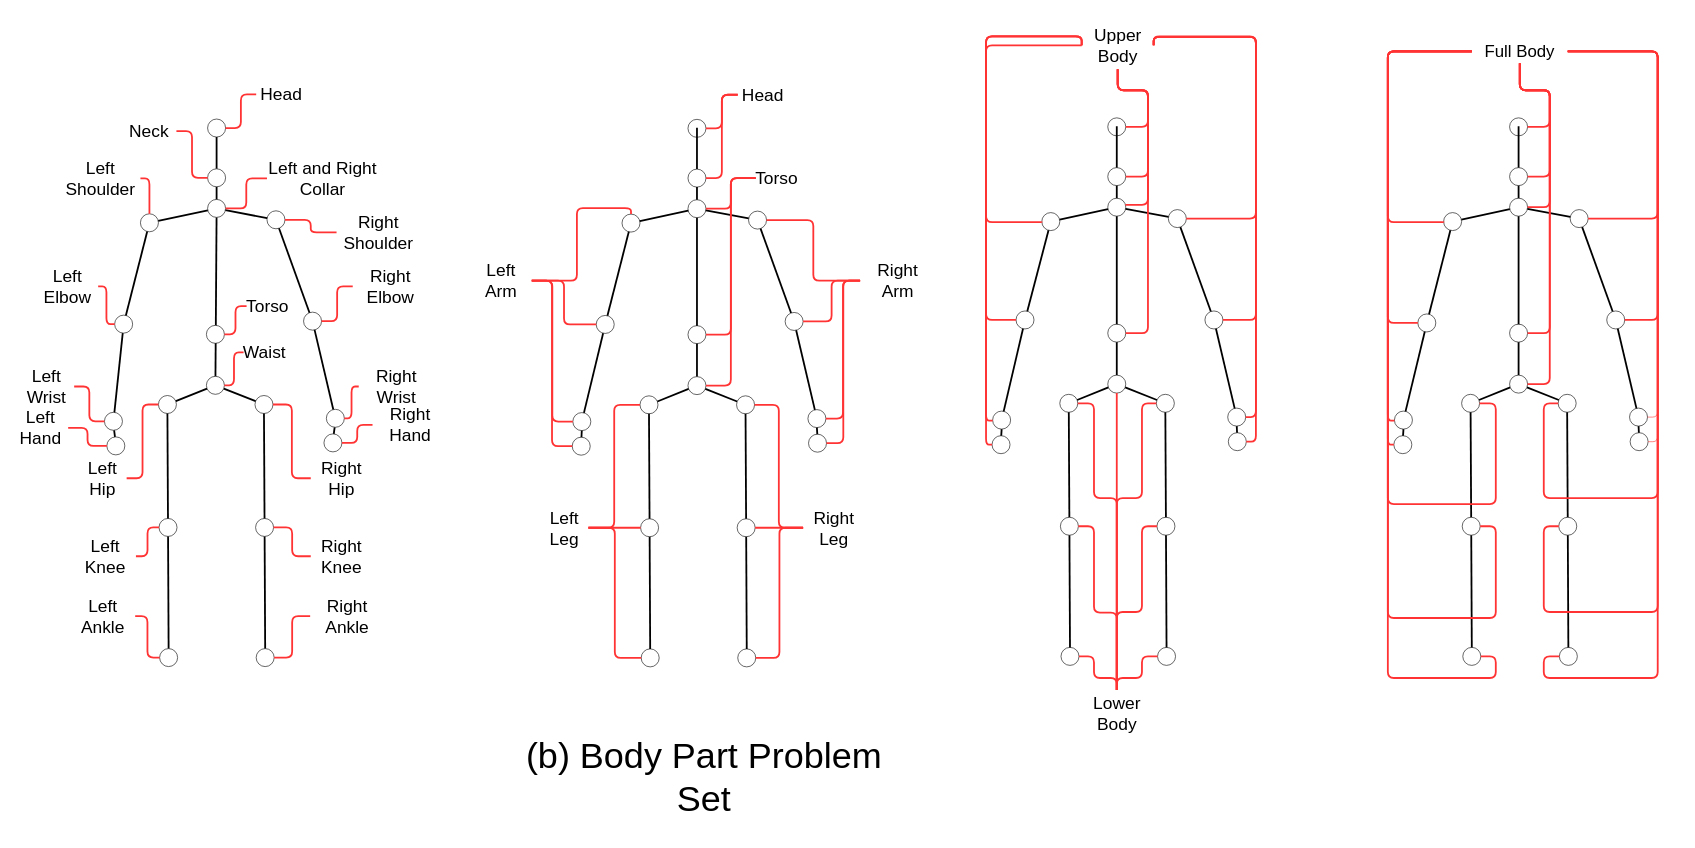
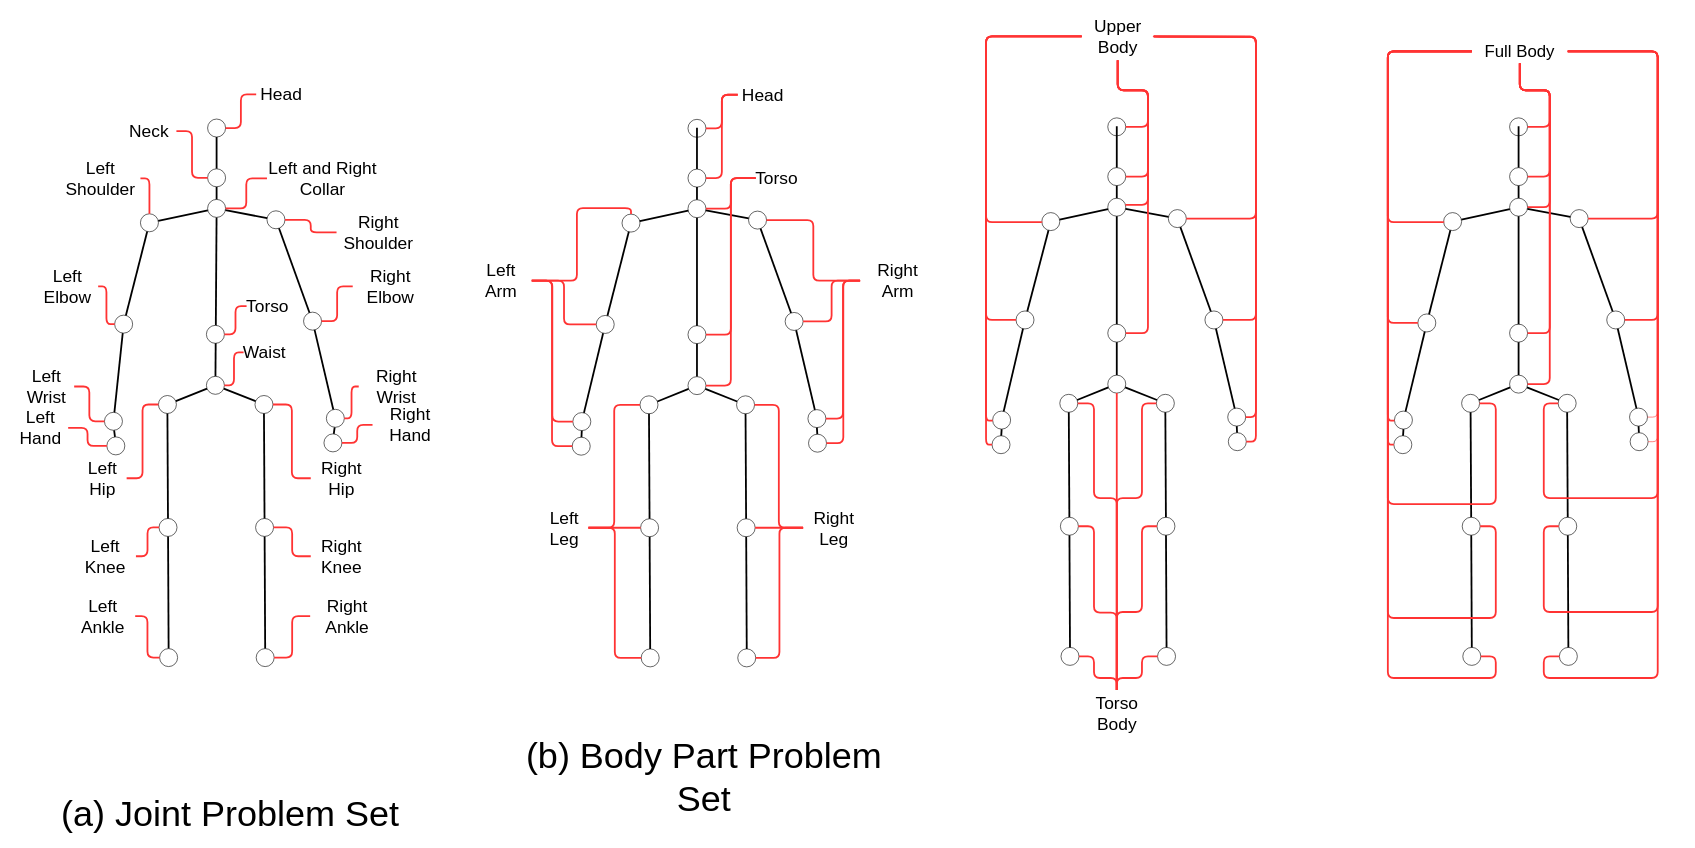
- <mxCell id="235" value="Upper Body" style="text;html=1;strokeColor=none;fillColor=none;align=center;verticalAlign=middle;whiteSpace=wrap;rounded=0;fontSize=29;" parent="1" vertex="1"><mxGeometry x="1802.5" y="35" width="120" height="80" as="geometry" /></mxCell>
+ <mxCell id="235" value="Upper Body" style="text;html=1;strokeColor=none;fillColor=none;align=center;verticalAlign=middle;whiteSpace=wrap;rounded=0;fontSize=29;" parent="1" vertex="1"><mxGeometry x="1802.5" y="20" width="120" height="80" as="geometry" /></mxCell>
- <mxCell id="239" value="Lower Body" style="text;html=1;strokeColor=none;fillColor=none;align=center;verticalAlign=middle;whiteSpace=wrap;rounded=0;fontSize=29;" parent="1" vertex="1"><mxGeometry x="1799.5" y="1150" width="123" height="80" as="geometry" /></mxCell>
+ <mxCell id="239" value="Torso Body" style="text;html=1;strokeColor=none;fillColor=none;align=center;verticalAlign=middle;whiteSpace=wrap;rounded=0;fontSize=29;" parent="1" vertex="1"><mxGeometry x="1799.5" y="1150" width="123" height="80" as="geometry" /></mxCell>
+ <mxCell id="196" value="&lt;font style=&quot;font-size: 60px;&quot;&gt;(a) Joint Problem Set&lt;/font&gt;" style="text;html=1;strokeColor=none;fillColor=none;align=center;verticalAlign=middle;whiteSpace=wrap;rounded=0;fontSize=29;fontColor=#000000;" parent="1" vertex="1"><mxGeometry x="97.75" y="1321" width="570" height="71" as="geometry" /></mxCell>
